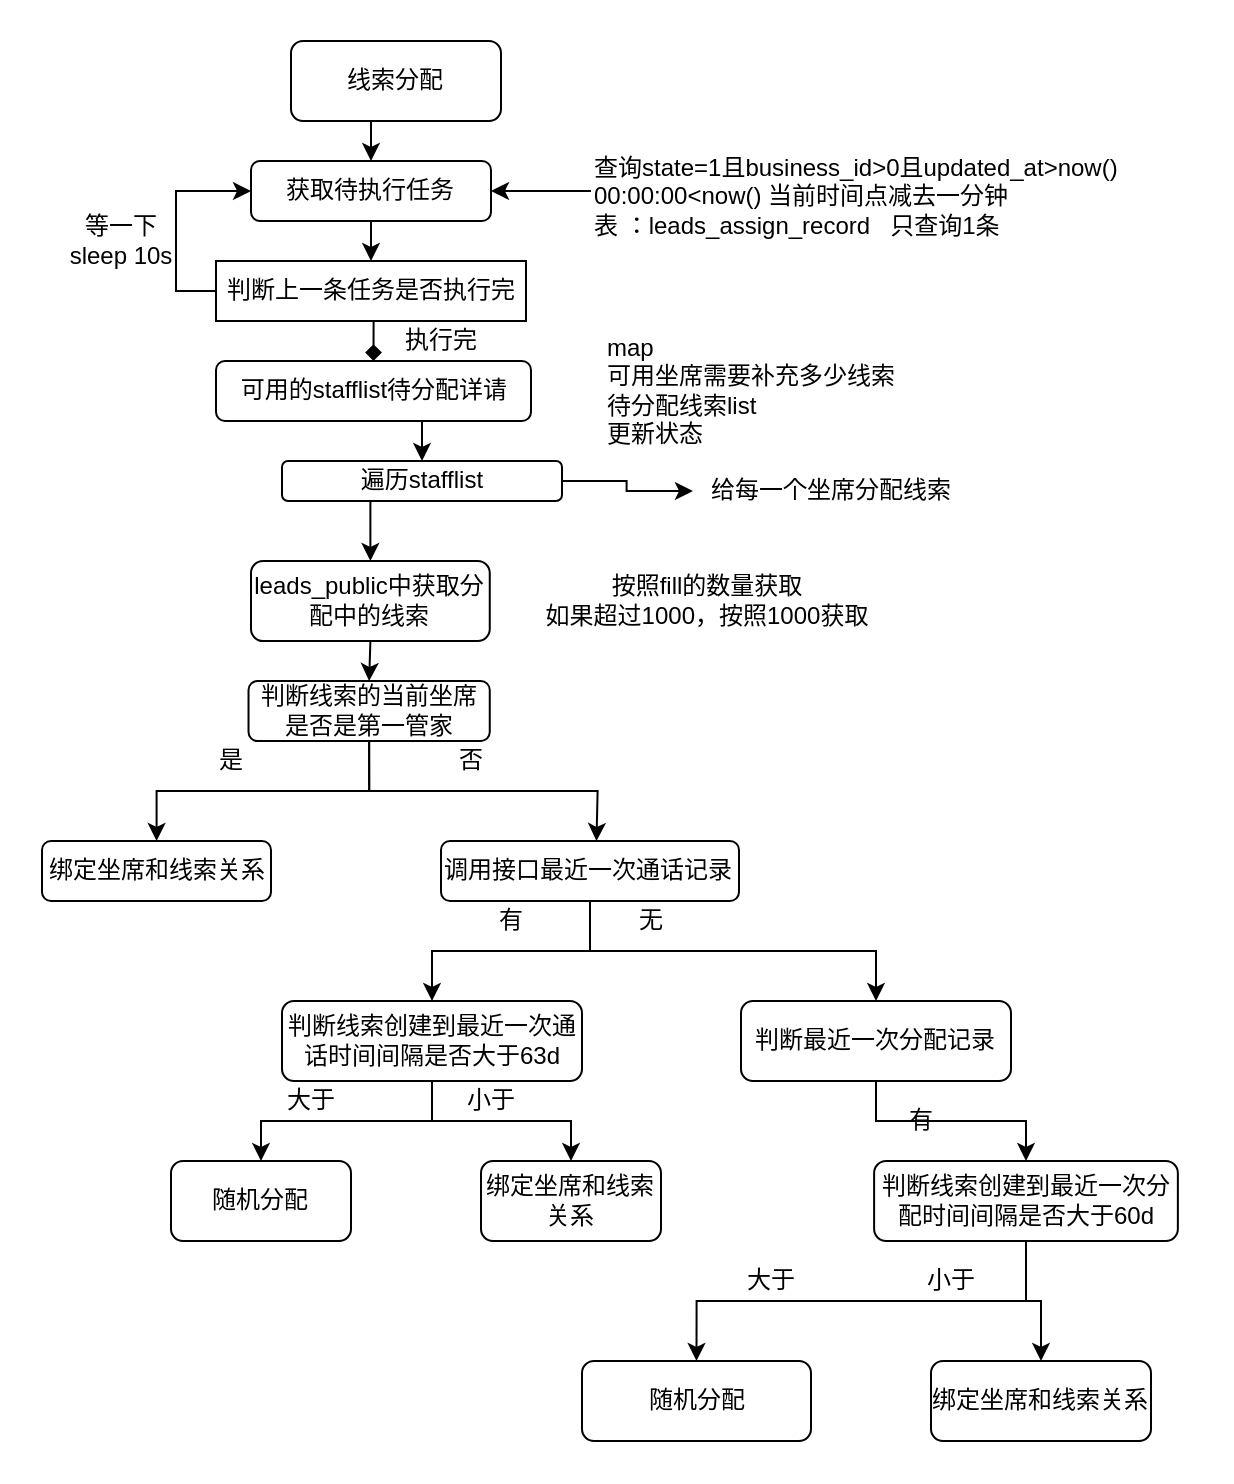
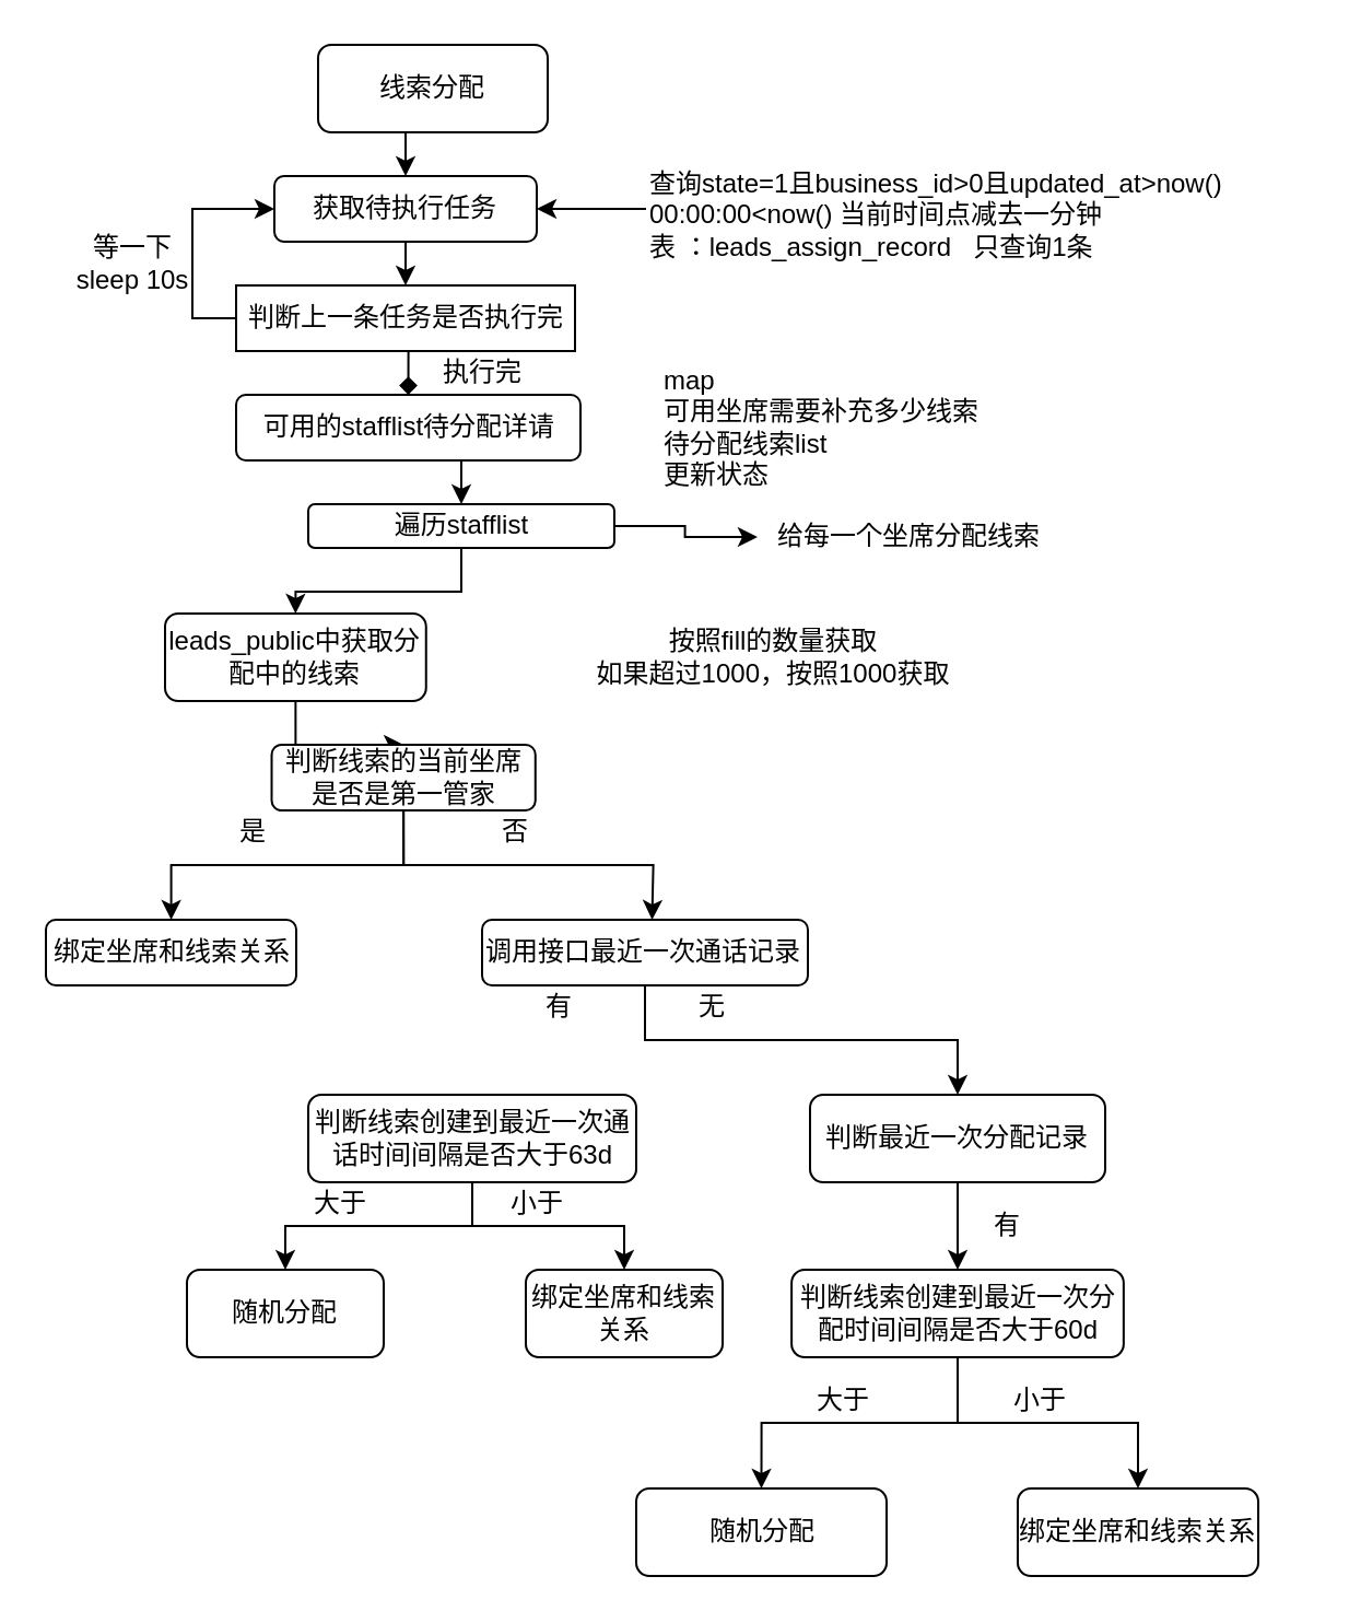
- <mxCell id="21" value="leads_public中获取分配中的线索" style="rounded=1;whiteSpace=wrap;html=1;" vertex="1" parent="1"><mxGeometry x="125" y="280" width="119.38" height="40" as="geometry" /></mxCell>
+ <mxCell id="21" value="leads_public中获取分配中的线索" style="rounded=1;whiteSpace=wrap;html=1;" vertex="1" parent="1"><mxGeometry x="75" y="280" width="119.38" height="40" as="geometry" /></mxCell>
- <mxCell id="28" style="edgeStyle=orthogonalEdgeStyle;rounded=0;orthogonalLoop=1;jettySize=auto;html=1;exitX=0.5;exitY=1;exitDx=0;exitDy=0;entryX=0.5;entryY=0;entryDx=0;entryDy=0;" edge="1" parent="1" source="30" target="33"><mxGeometry relative="1" as="geometry" /></mxCell>
- <mxCell id="44" value="判断线索创建到最近一次分配时间间隔是否大于60d" style="rounded=1;whiteSpace=wrap;html=1;" vertex="1" parent="1"><mxGeometry x="436.56" y="580" width="151.87" height="40" as="geometry" /></mxCell>
+ <mxCell id="44" value="判断线索创建到最近一次分配时间间隔是否大于60d" style="rounded=1;whiteSpace=wrap;html=1;" vertex="1" parent="1"><mxGeometry x="361.56" y="580" width="151.87" height="40" as="geometry" /></mxCell>
